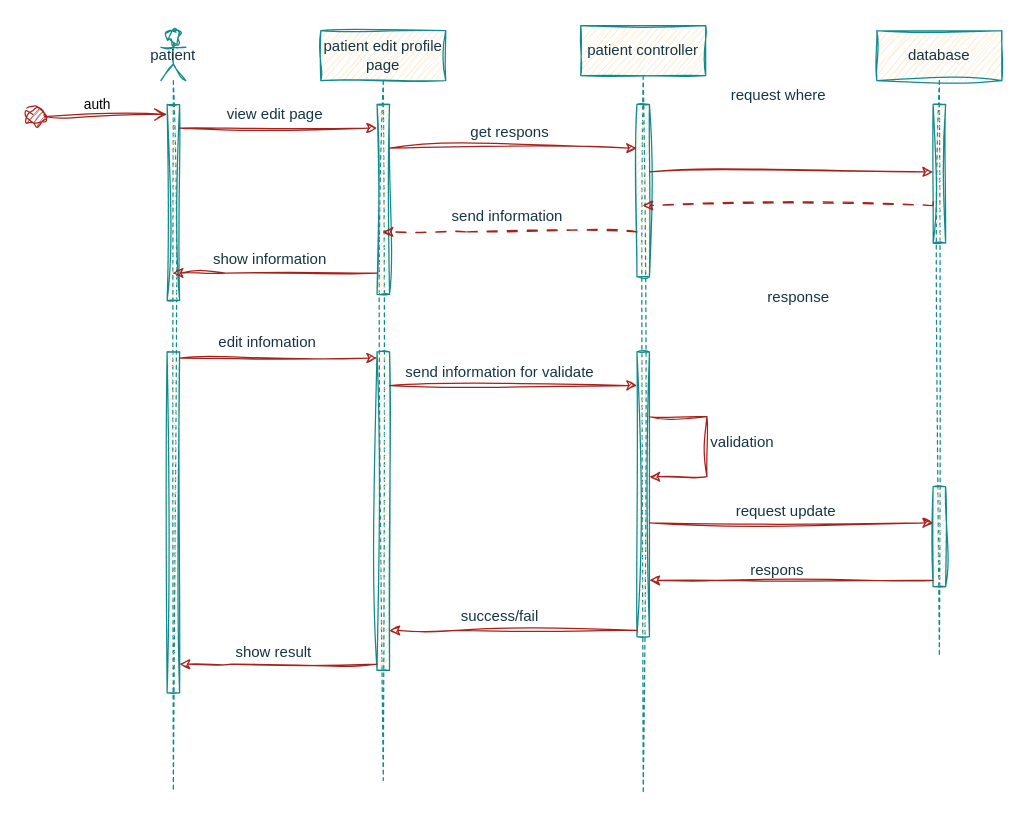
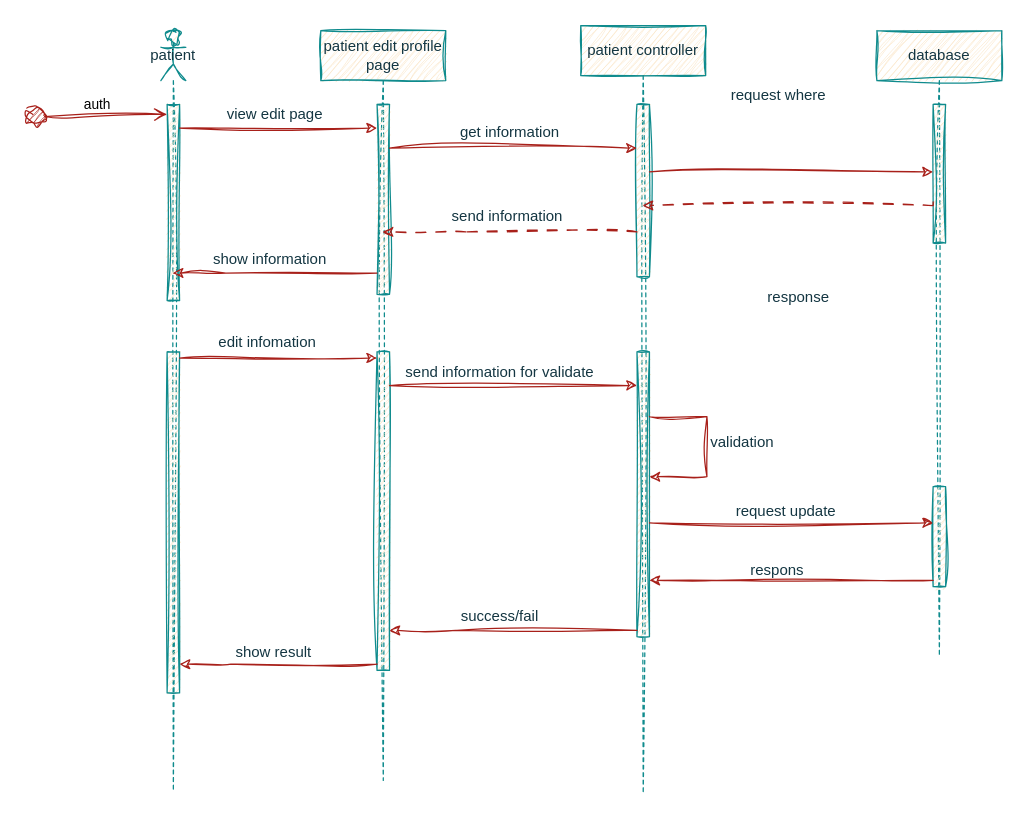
- <mxCell id="19" value="get respons" style="text;html=1;align=center;verticalAlign=middle;resizable=0;points=[];autosize=1;strokeColor=none;fillColor=none;labelBackgroundColor=none;fontColor=#143642;sketch=1;curveFitting=1;jiggle=2;" parent="1" vertex="1"><mxGeometry x="358" y="93" width="97" height="26" as="geometry" /></mxCell>
+ <mxCell id="19" value="get information" style="text;html=1;align=center;verticalAlign=middle;resizable=0;points=[];autosize=1;strokeColor=none;fillColor=none;labelBackgroundColor=none;fontColor=#143642;sketch=1;curveFitting=1;jiggle=2;" parent="1" vertex="1"><mxGeometry x="358" y="93" width="97" height="26" as="geometry" /></mxCell>
